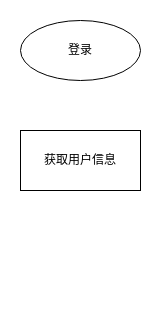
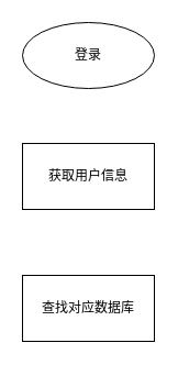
+ <mxCell id="4" value="查找对应数据库" style="rounded=0;whiteSpace=wrap;html=1;" vertex="1" parent="1"><mxGeometry x="20" y="250" width="120" height="60" as="geometry" /></mxCell>
